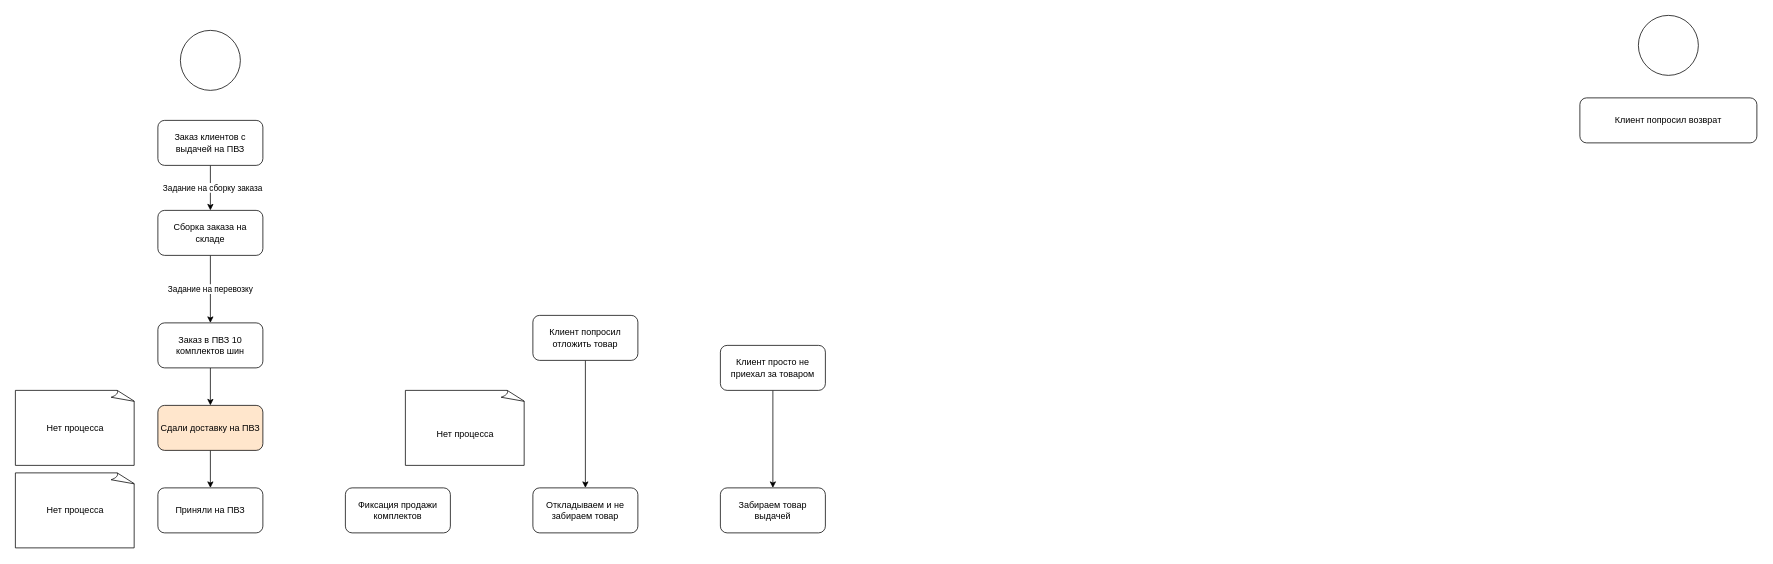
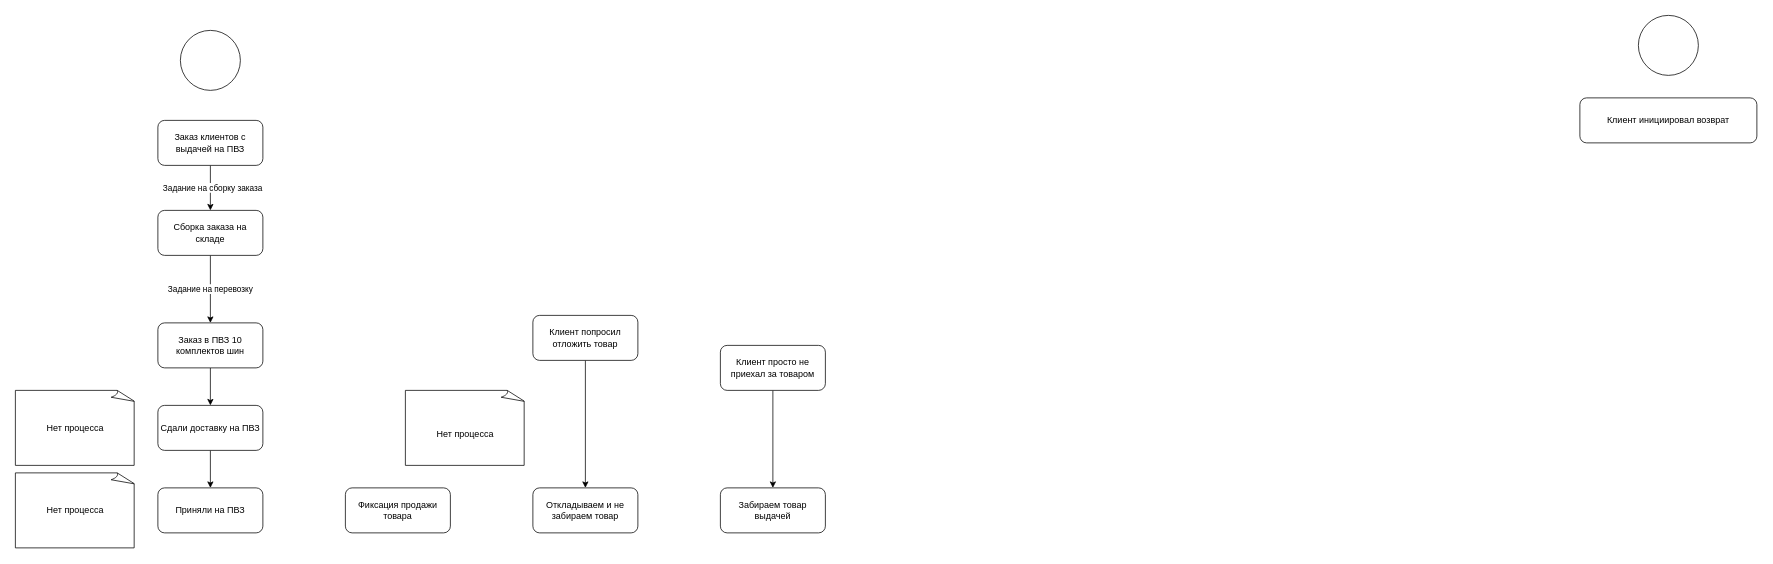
- <mxCell id="3" value="Клиент попросил возврат" style="rounded=1;whiteSpace=wrap;html=1;" vertex="1" parent="1"><mxGeometry x="2106" y="130" width="236" height="60" as="geometry" /></mxCell>
+ <mxCell id="3" value="Клиент инициировал возврат" style="rounded=1;whiteSpace=wrap;html=1;" vertex="1" parent="1"><mxGeometry x="2106" y="130" width="236" height="60" as="geometry" /></mxCell>
- <mxCell id="15" value="Сдали доставку на ПВЗ" style="rounded=1;whiteSpace=wrap;html=1;fillColor=#ffe6cc;" vertex="1" parent="1"><mxGeometry x="210" y="540" width="140" height="60" as="geometry" /></mxCell>
+ <mxCell id="15" value="Сдали доставку на ПВЗ" style="rounded=1;whiteSpace=wrap;html=1;" vertex="1" parent="1"><mxGeometry x="210" y="540" width="140" height="60" as="geometry" /></mxCell>
- <mxCell id="17" value="Фиксация продажи комплектов" style="rounded=1;whiteSpace=wrap;html=1;" vertex="1" parent="1"><mxGeometry x="460" y="650" width="140" height="60" as="geometry" /></mxCell>
+ <mxCell id="17" value="Фиксация продажи товара" style="rounded=1;whiteSpace=wrap;html=1;" vertex="1" parent="1"><mxGeometry x="460" y="650" width="140" height="60" as="geometry" /></mxCell>
